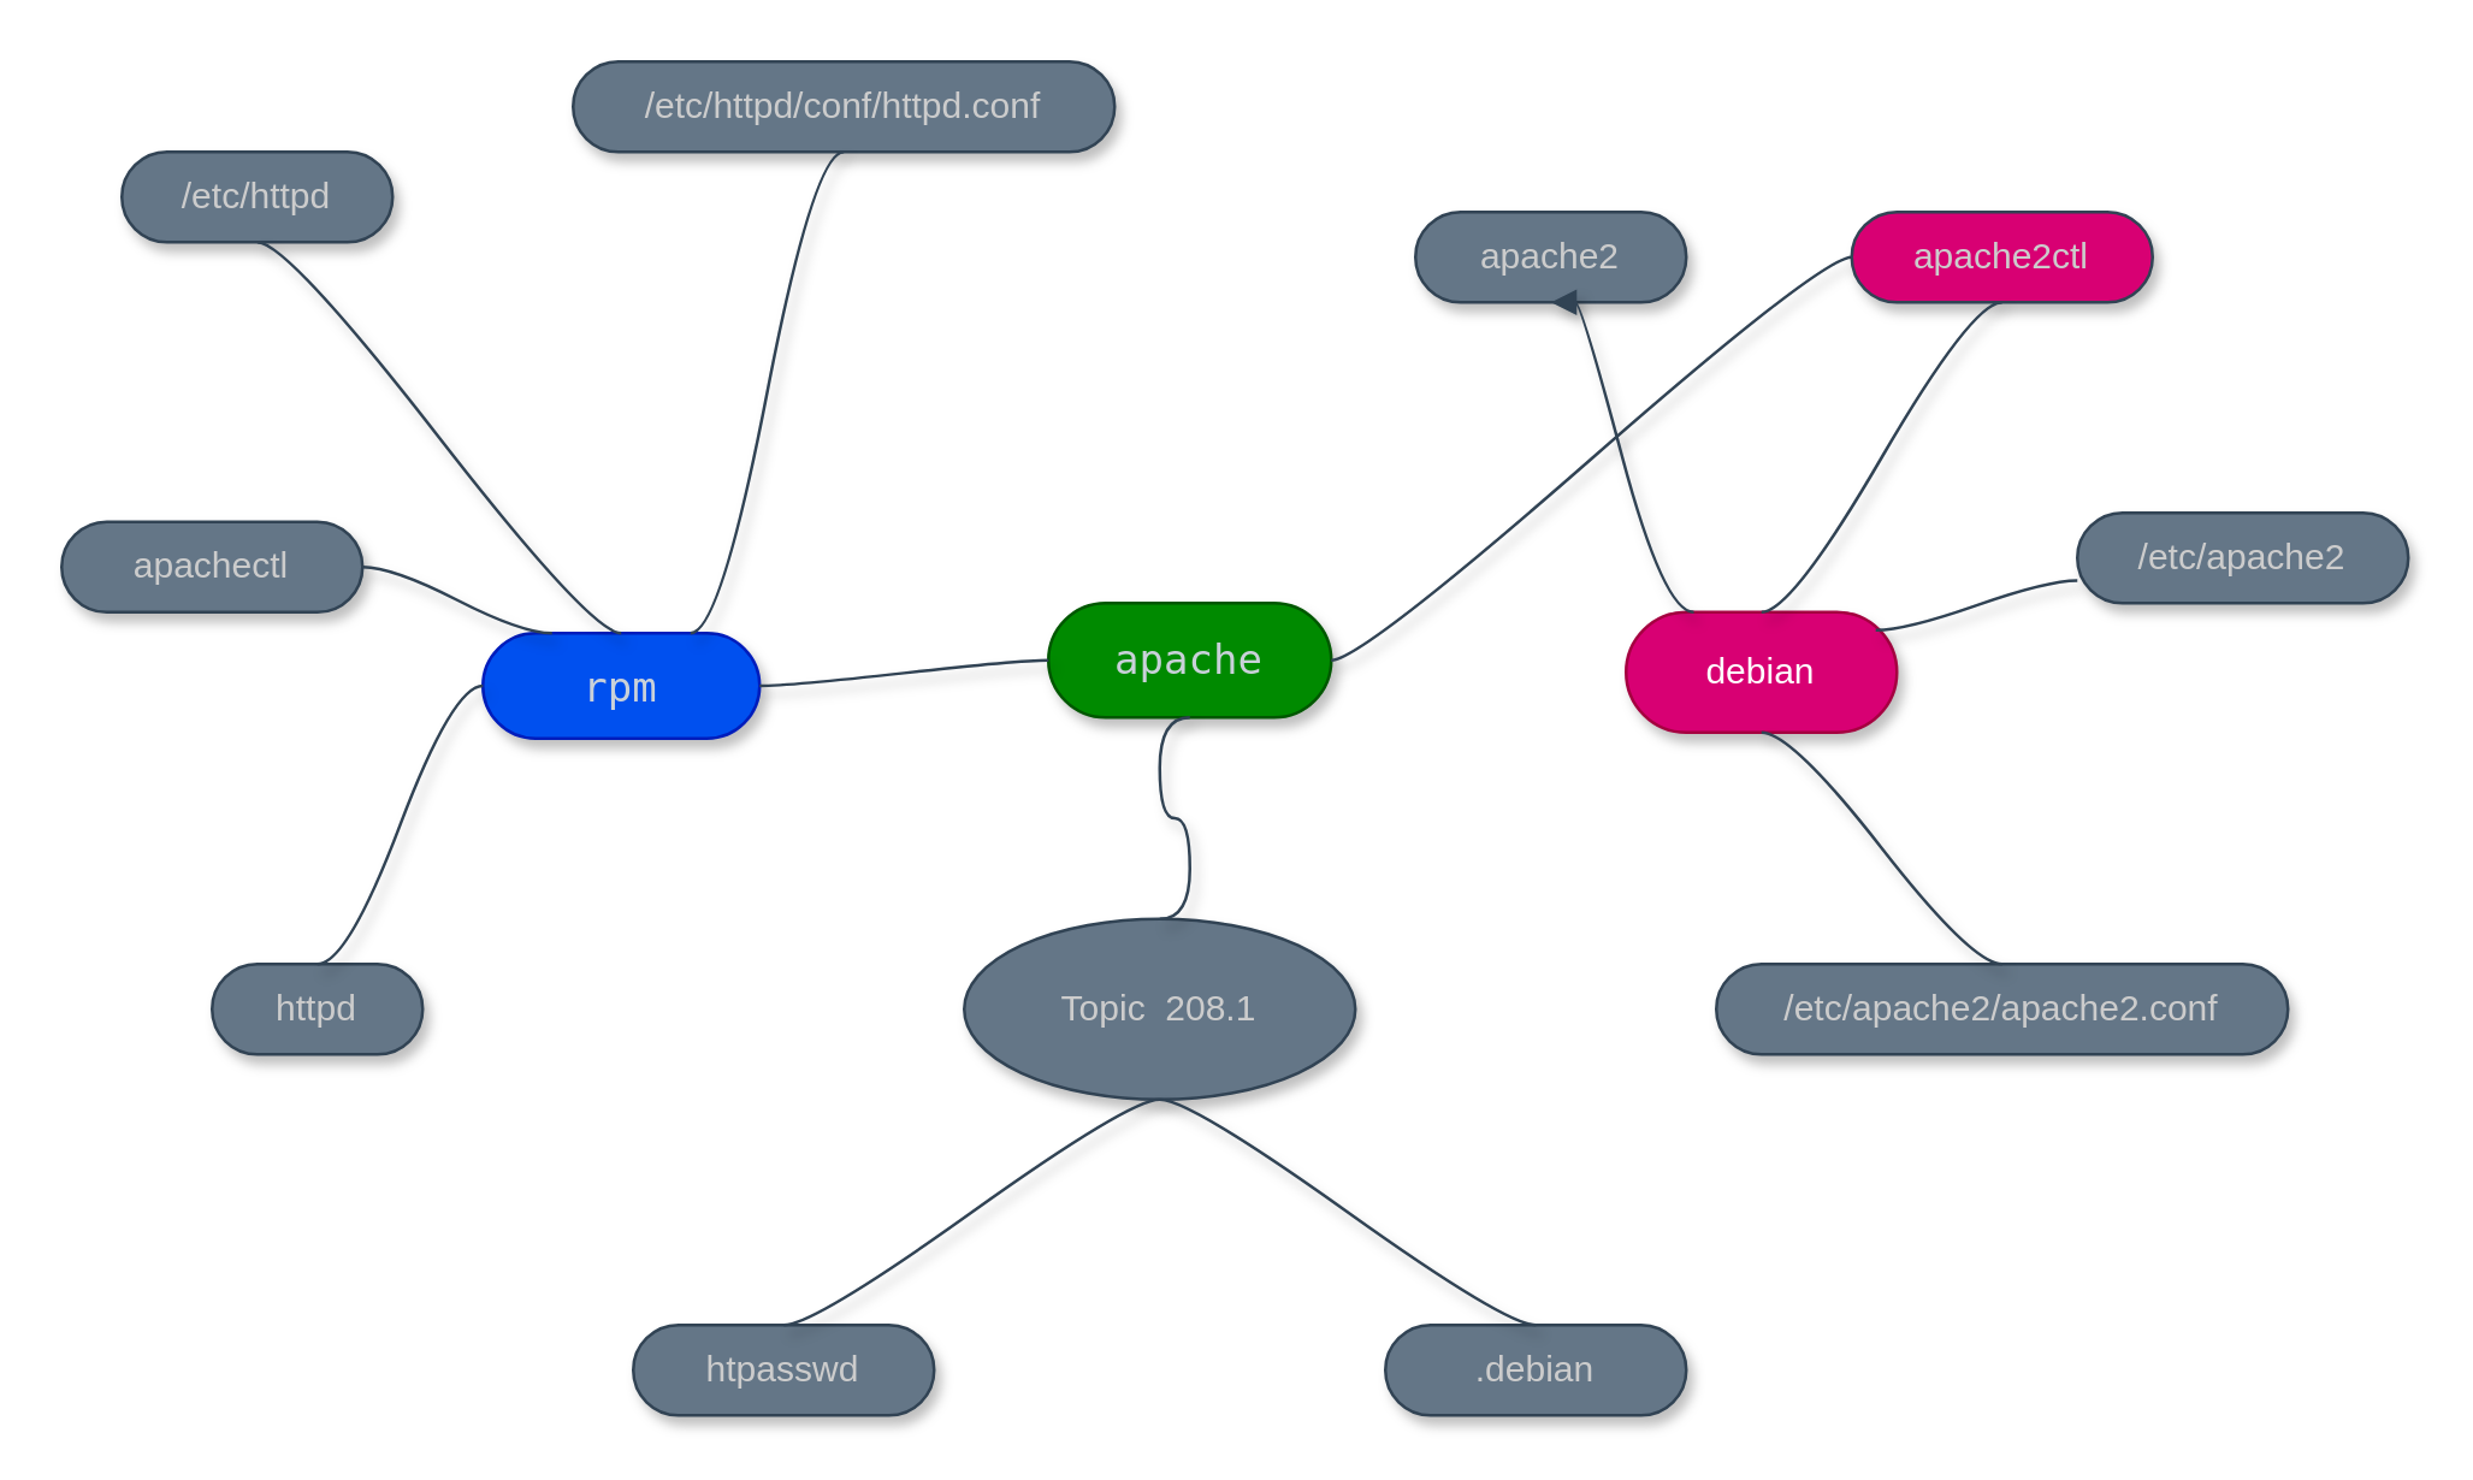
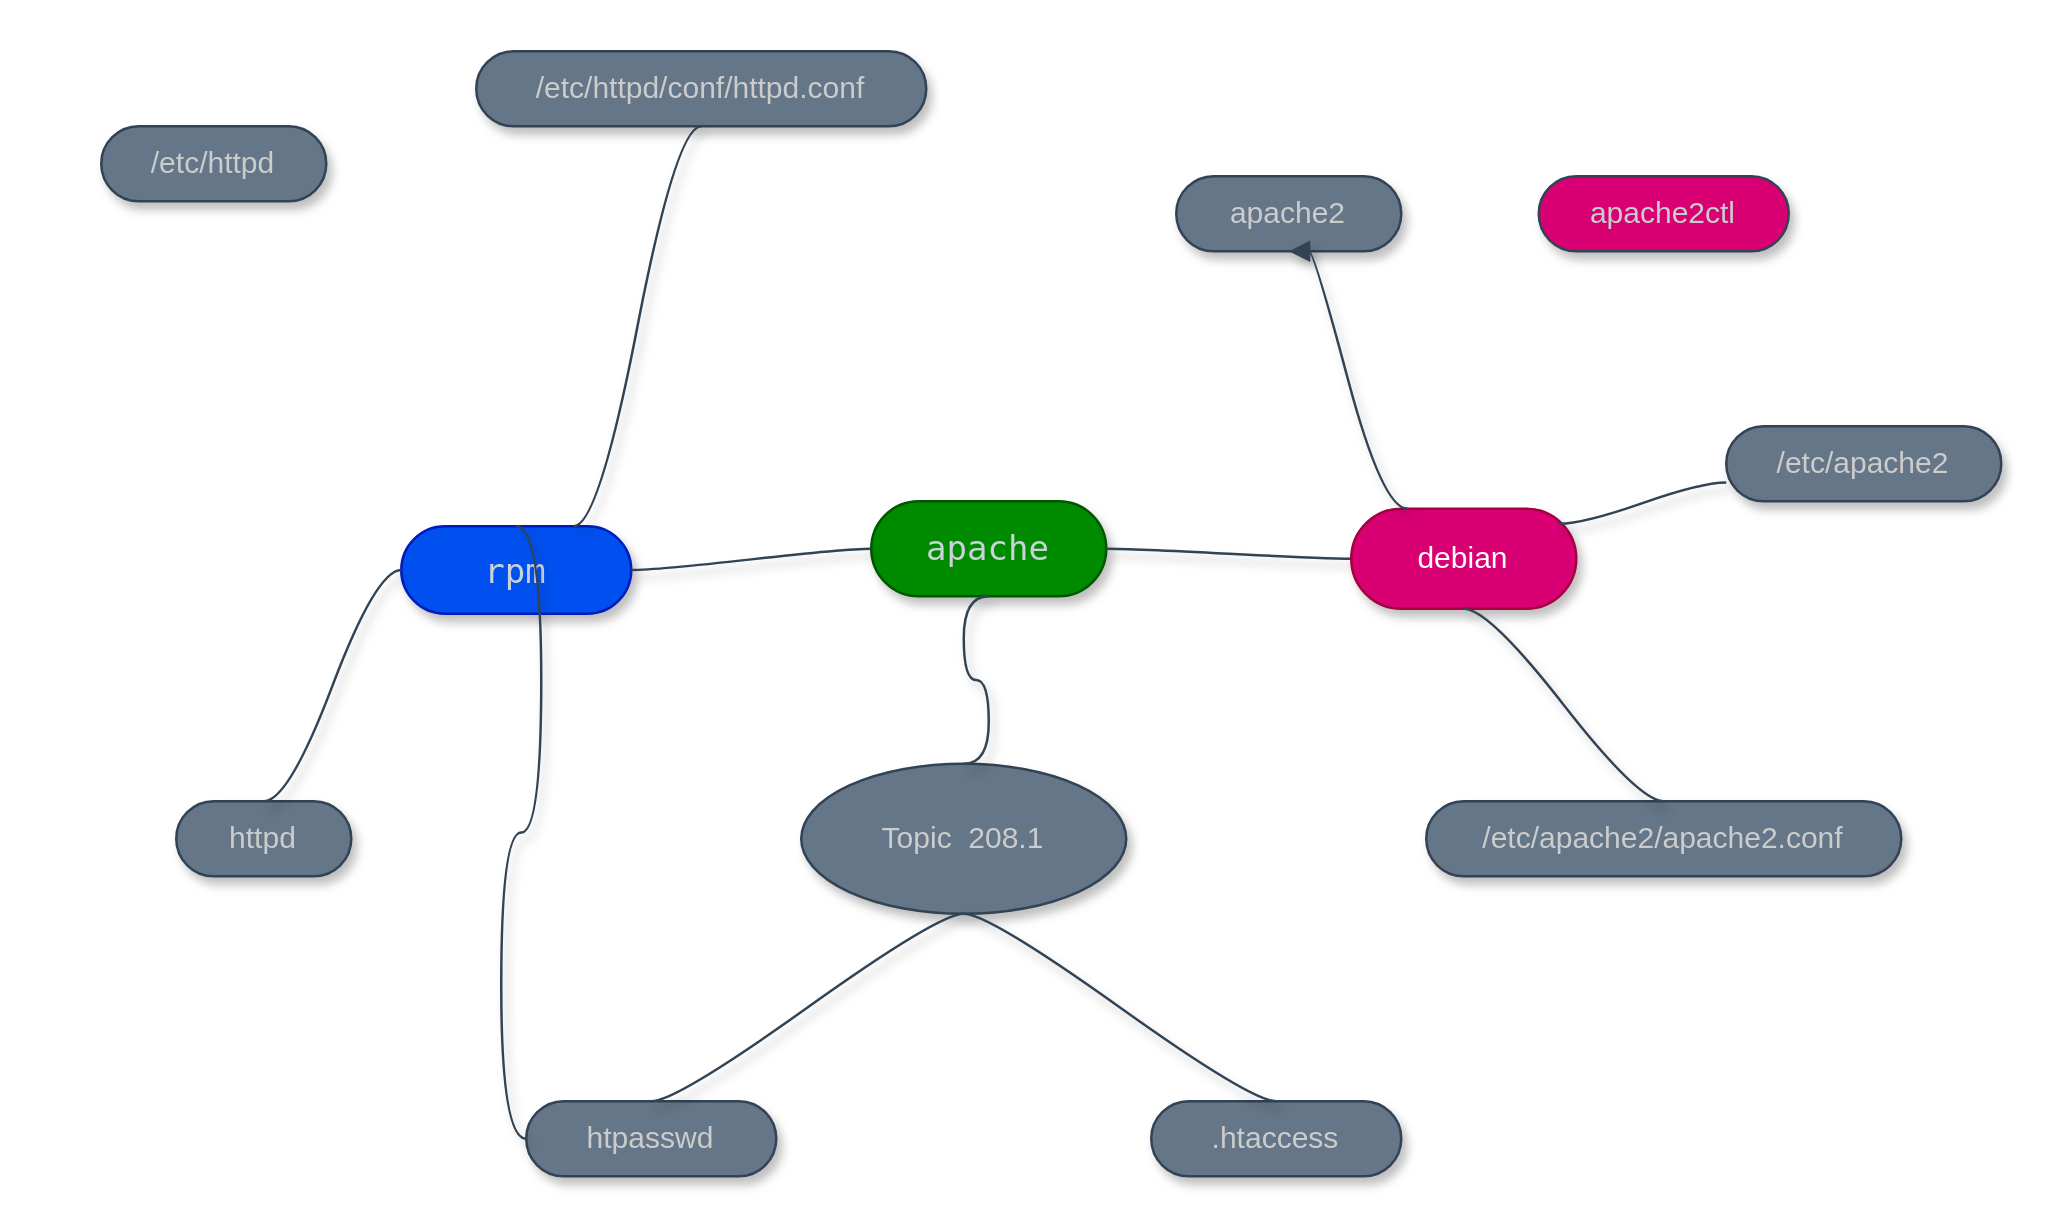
- <mxCell id="22" value="" style="edgeStyle=entityRelationEdgeStyle;startArrow=none;endArrow=none;segment=10;curved=1;fillColor=#647687;strokeColor=#314354;shadow=1;fontColor=#CCCCCC;sketch=0;entryX=0.5;entryY=1;entryDx=0;entryDy=0;exitX=0.5;exitY=0;exitDx=0;exitDy=0;" parent="1" source="8" target="21" edge="1"><mxGeometry relative="1" as="geometry"><mxPoint x="272" y="87.5" as="sourcePoint" /></mxGeometry></mxCell>
+ <mxCell id="22" value="" style="edgeStyle=entityRelationEdgeStyle;startArrow=none;endArrow=none;segment=10;curved=1;fillColor=#647687;strokeColor=#314354;shadow=1;fontColor=#CCCCCC;sketch=0;exitX=0.5;exitY=0;exitDx=0;exitDy=0;" parent="1" source="8" target="10" edge="1"><mxGeometry relative="1" as="geometry"><mxPoint x="272" y="87.5" as="sourcePoint" /></mxGeometry></mxCell>
- <mxCell id="20" value="" style="edgeStyle=entityRelationEdgeStyle;startArrow=none;endArrow=none;segment=10;curved=1;exitX=0.5;exitY=0;exitDx=0;exitDy=0;fillColor=#647687;strokeColor=#314354;shadow=1;fontColor=#CCCCCC;sketch=0;entryX=0.5;entryY=1;entryDx=0;entryDy=0;" parent="1" source="14" target="19" edge="1"><mxGeometry relative="1" as="geometry"><mxPoint x="789.972" y="50" as="sourcePoint" /></mxGeometry></mxCell>
- <mxCell id="7" value="" style="edgeStyle=entityRelationEdgeStyle;startArrow=none;endArrow=none;segment=10;curved=1;exitX=1;exitY=0.5;exitDx=0;exitDy=0;fillColor=#647687;strokeColor=#314354;shadow=1;fontColor=#CCCCCC;sketch=0;" parent="1" source="5" target="19" edge="1"><mxGeometry relative="1" as="geometry"><mxPoint x="382" y="219" as="sourcePoint" /><mxPoint x="130" y="250" as="targetPoint" /></mxGeometry></mxCell>
+ <mxCell id="7" value="" style="edgeStyle=entityRelationEdgeStyle;startArrow=none;endArrow=none;segment=10;curved=1;exitX=1;exitY=0.5;exitDx=0;exitDy=0;fillColor=#647687;strokeColor=#314354;shadow=1;fontColor=#CCCCCC;sketch=0;entryX=0;entryY=0.5;entryDx=0;entryDy=0;" parent="1" source="5" target="14" edge="1"><mxGeometry relative="1" as="geometry"><mxPoint x="382" y="219" as="sourcePoint" /><mxPoint x="130" y="250" as="targetPoint" /></mxGeometry></mxCell>
- <mxCell id="12" value="apachectl" style="whiteSpace=wrap;html=1;rounded=1;arcSize=50;align=center;verticalAlign=middle;strokeWidth=1;autosize=1;spacing=4;treeFolding=1;treeMoving=1;newEdgeStyle={&quot;edgeStyle&quot;:&quot;entityRelationEdgeStyle&quot;,&quot;startArrow&quot;:&quot;none&quot;,&quot;endArrow&quot;:&quot;none&quot;,&quot;segment&quot;:10,&quot;curved&quot;:1};fillColor=#647687;fontColor=#CCCCCC;strokeColor=#314354;shadow=1;sketch=0;" parent="1" vertex="1"><mxGeometry x="20" y="173" width="100" height="30" as="geometry" /></mxCell>
- <mxCell id="13" value="" style="edgeStyle=entityRelationEdgeStyle;startArrow=none;endArrow=none;segment=10;curved=1;exitX=0.25;exitY=0;exitDx=0;exitDy=0;fillColor=#647687;strokeColor=#314354;shadow=1;fontColor=#CCCCCC;sketch=0;entryX=1;entryY=0.5;entryDx=0;entryDy=0;" parent="1" source="8" target="12" edge="1"><mxGeometry relative="1" as="geometry"><mxPoint x="330" y="375" as="sourcePoint" /></mxGeometry></mxCell>
- <mxCell id="3" value=".debian" style="whiteSpace=wrap;html=1;rounded=1;arcSize=50;align=center;verticalAlign=middle;strokeWidth=1;autosize=1;spacing=4;treeFolding=1;treeMoving=1;newEdgeStyle={&quot;edgeStyle&quot;:&quot;entityRelationEdgeStyle&quot;,&quot;startArrow&quot;:&quot;none&quot;,&quot;endArrow&quot;:&quot;none&quot;,&quot;segment&quot;:10,&quot;curved&quot;:1};fillColor=#647687;fontColor=#CCCCCC;strokeColor=#314354;shadow=1;sketch=0;" parent="1" vertex="1"><mxGeometry x="460" y="440" width="100" height="30" as="geometry" /></mxCell>
+ <mxCell id="3" value=".htaccess" style="whiteSpace=wrap;html=1;rounded=1;arcSize=50;align=center;verticalAlign=middle;strokeWidth=1;autosize=1;spacing=4;treeFolding=1;treeMoving=1;newEdgeStyle={&quot;edgeStyle&quot;:&quot;entityRelationEdgeStyle&quot;,&quot;startArrow&quot;:&quot;none&quot;,&quot;endArrow&quot;:&quot;none&quot;,&quot;segment&quot;:10,&quot;curved&quot;:1};fillColor=#647687;fontColor=#CCCCCC;strokeColor=#314354;shadow=1;sketch=0;" parent="1" vertex="1"><mxGeometry x="460" y="440" width="100" height="30" as="geometry" /></mxCell>
